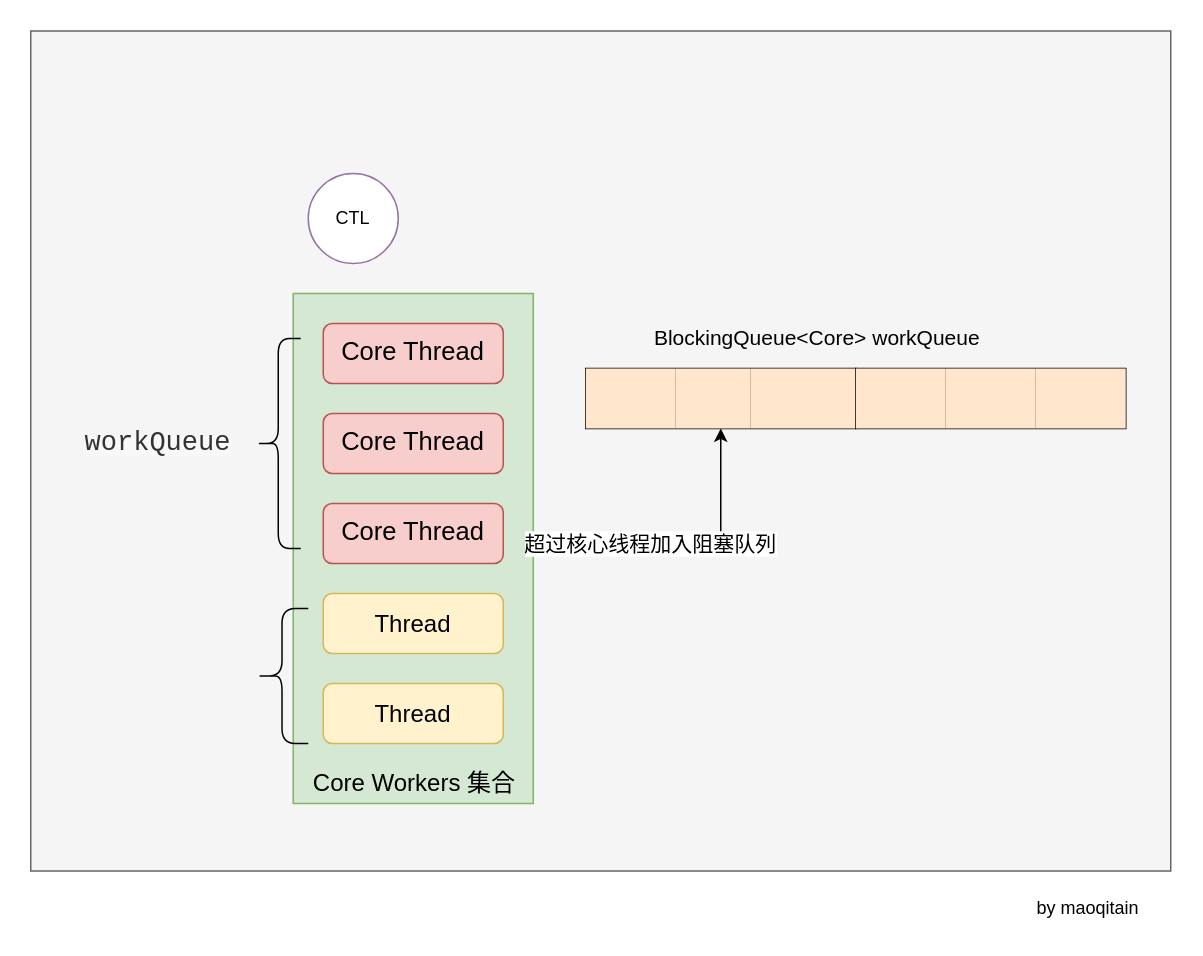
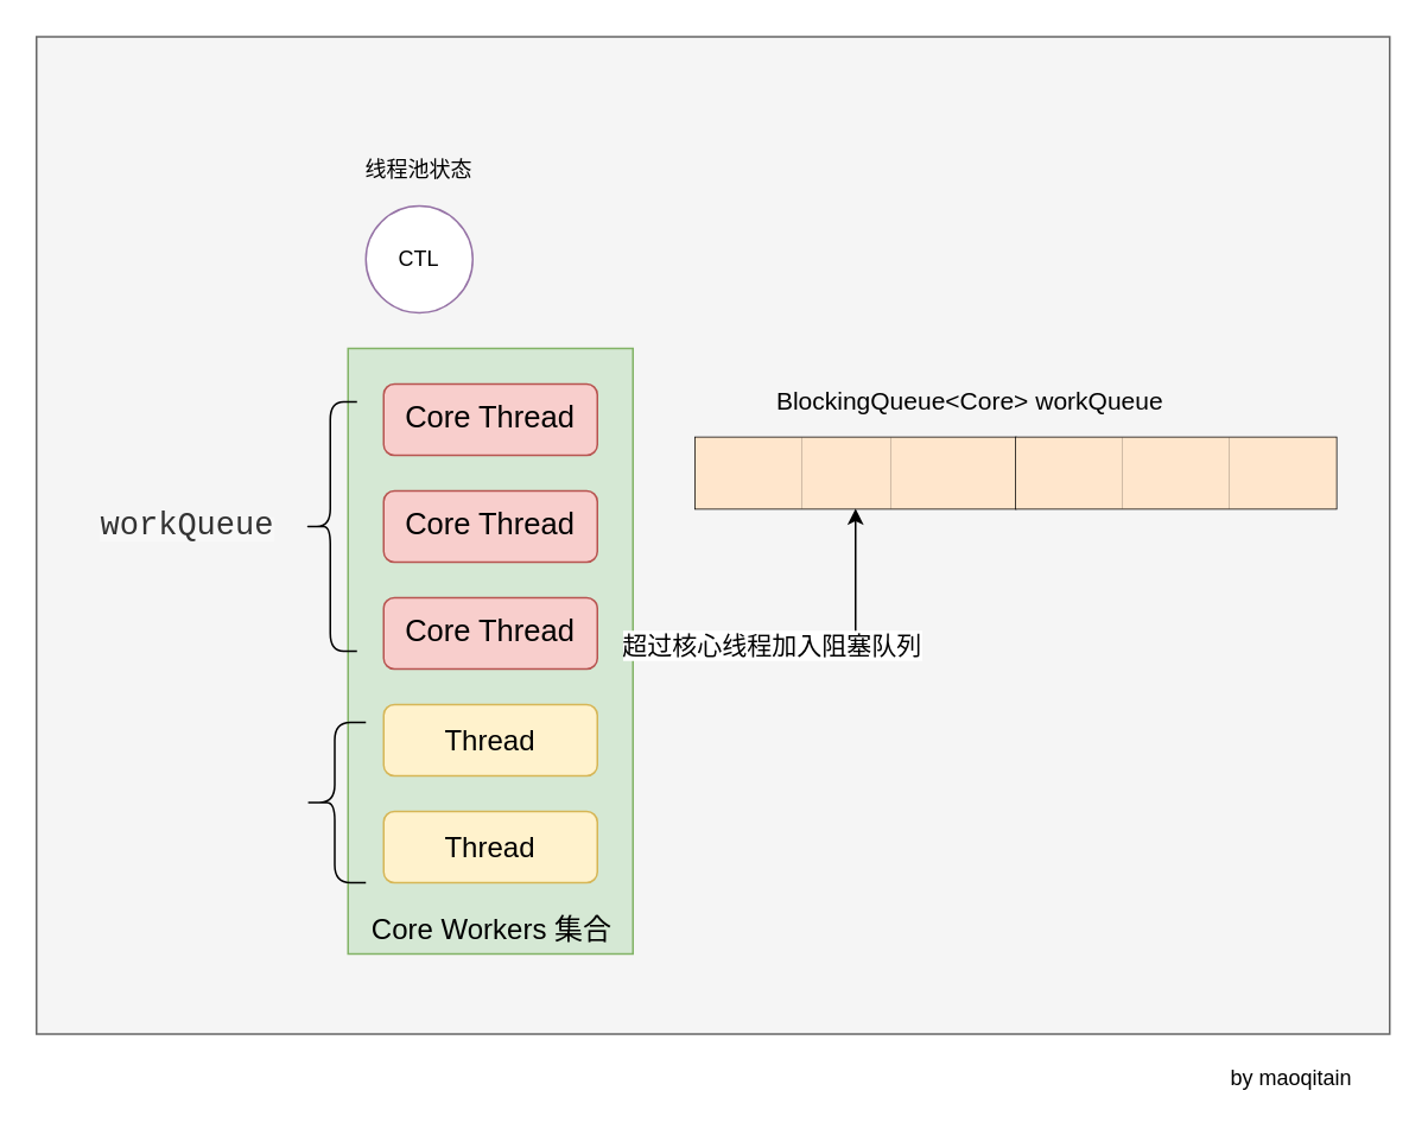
+ <mxCell id="4" value="线程池状态" style="text;html=1;strokeColor=none;fillColor=none;align=center;verticalAlign=middle;whiteSpace=wrap;rounded=0;" vertex="1" parent="1"><mxGeometry x="200" y="85" width="70" height="20" as="geometry" /></mxCell>
